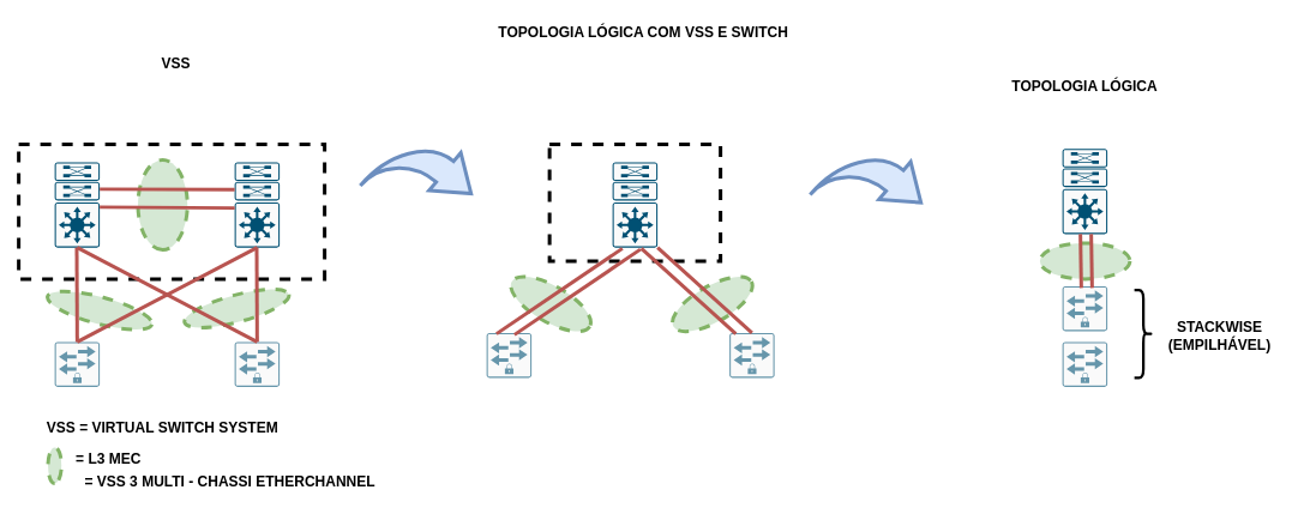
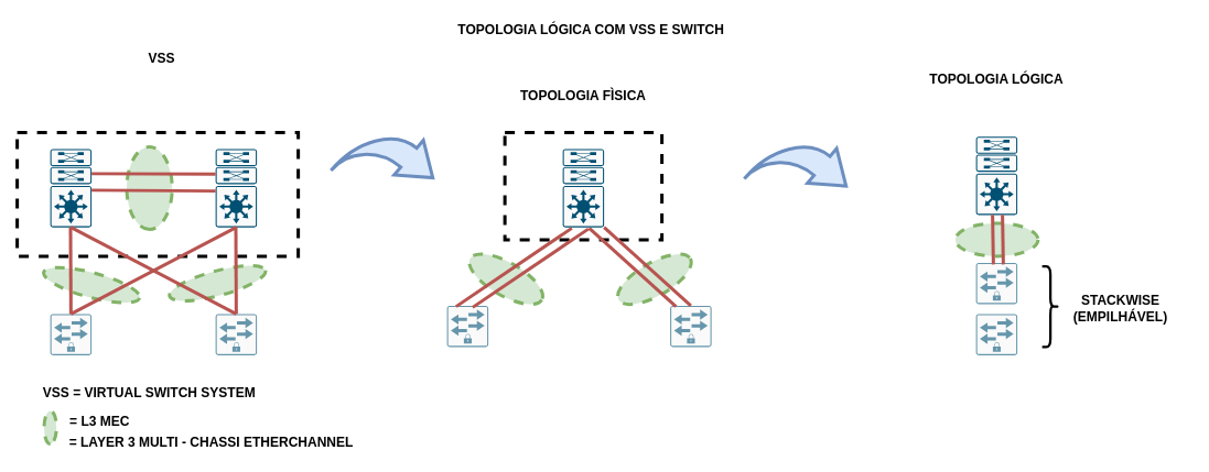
+ <mxCell id="29" value="TOPOLOGIA FÌSICA" style="text;html=1;strokeColor=none;fillColor=none;align=center;verticalAlign=middle;whiteSpace=wrap;rounded=0;fontSize=16;fontStyle=1" vertex="1" parent="1"><mxGeometry x="620" width="170" height="30" as="geometry" y="100" /></mxCell>
- <mxCell id="43" value="= VSS 3 MULTI - CHASSI ETHERCHANNEL" style="text;html=1;strokeColor=none;fillColor=none;align=center;verticalAlign=middle;whiteSpace=wrap;rounded=0;fontSize=16;fontStyle=1" vertex="1" parent="1"><mxGeometry x="80" y="520" width="350" height="30" as="geometry" /></mxCell>
+ <mxCell id="43" value="= LAYER 3 MULTI - CHASSI ETHERCHANNEL" style="text;html=1;strokeColor=none;fillColor=none;align=center;verticalAlign=middle;whiteSpace=wrap;rounded=0;fontSize=16;fontStyle=1" vertex="1" parent="1"><mxGeometry x="80" y="520" width="350" height="30" as="geometry" /></mxCell>
